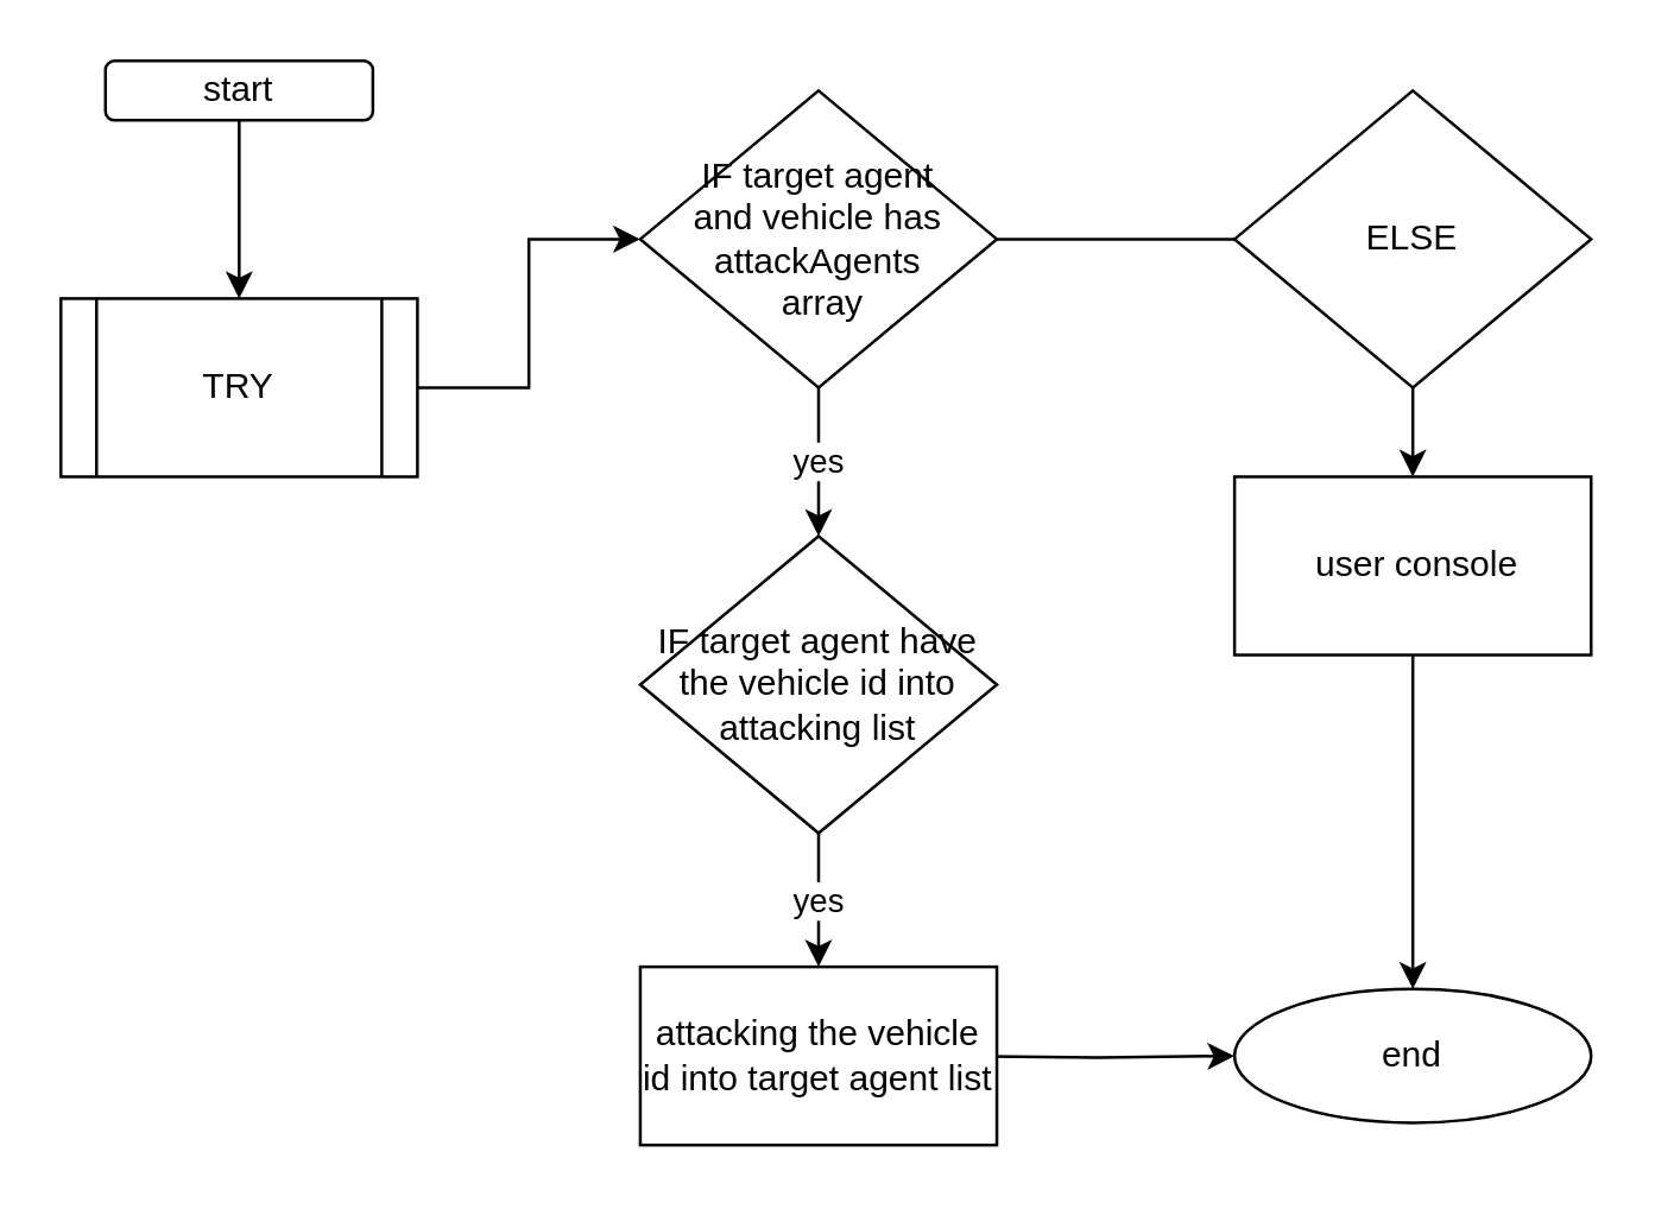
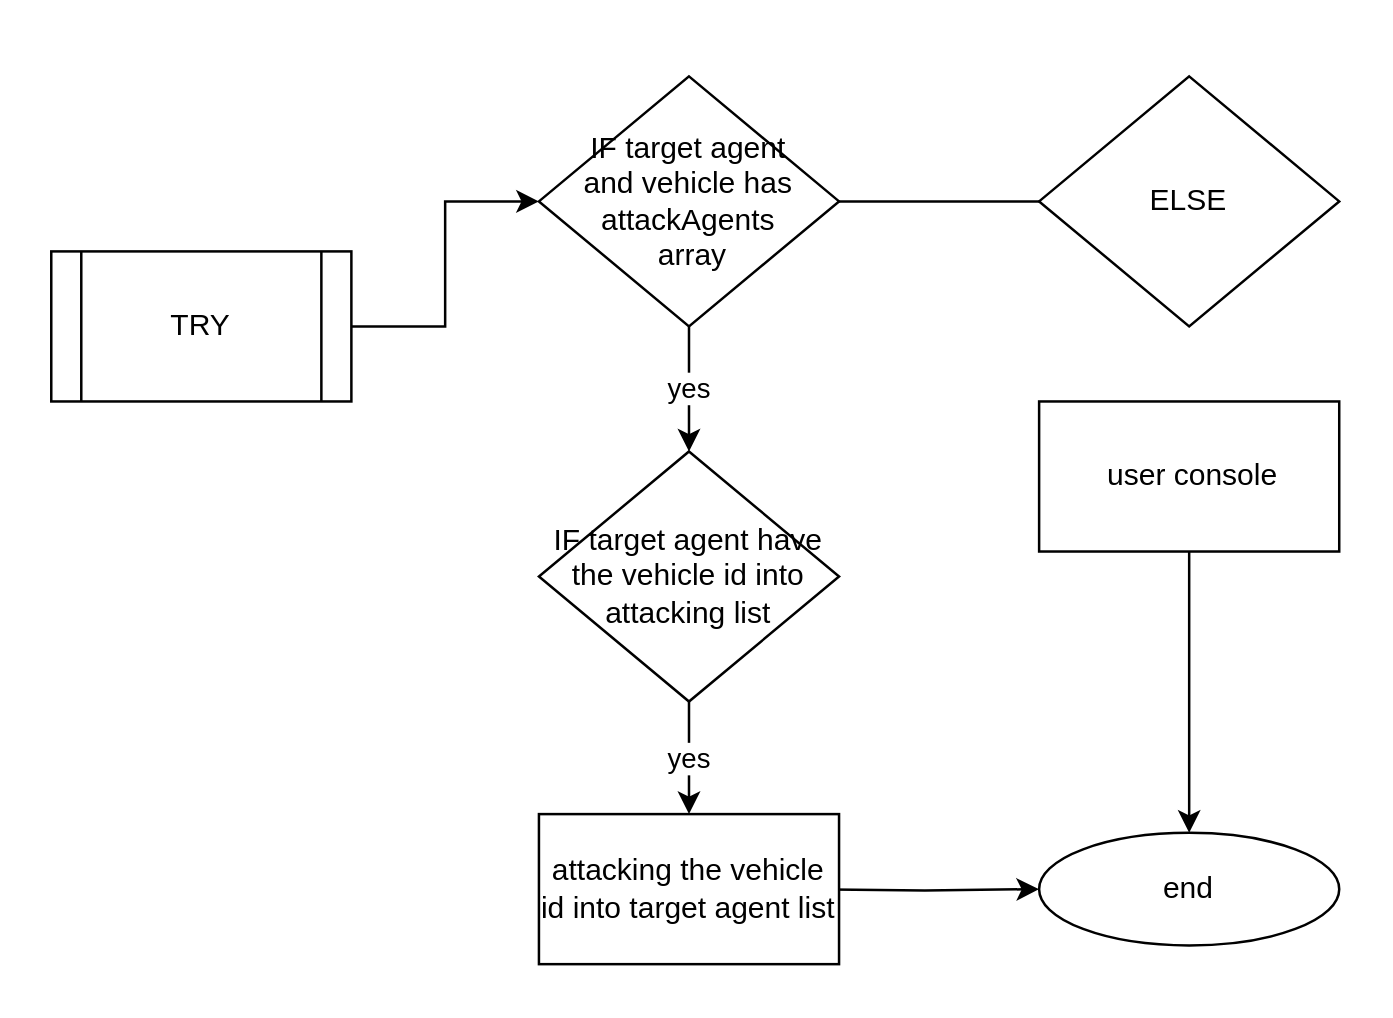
- <mxCell id="3" value="start" style="rounded=1;whiteSpace=wrap;html=1;" parent="1" vertex="1"><mxGeometry x="35" y="20" width="90" height="20" as="geometry" /></mxCell>
- <mxCell id="2" value="" style="edgeStyle=orthogonalEdgeStyle;rounded=0;orthogonalLoop=1;jettySize=auto;html=1;" parent="1" source="3" target="5" edge="1"><mxGeometry relative="1" as="geometry" /></mxCell>
- <mxCell id="12" value="" style="edgeStyle=orthogonalEdgeStyle;rounded=0;orthogonalLoop=1;jettySize=auto;html=1;" parent="1" source="13" target="15" edge="1"><mxGeometry relative="1" as="geometry" /></mxCell>
